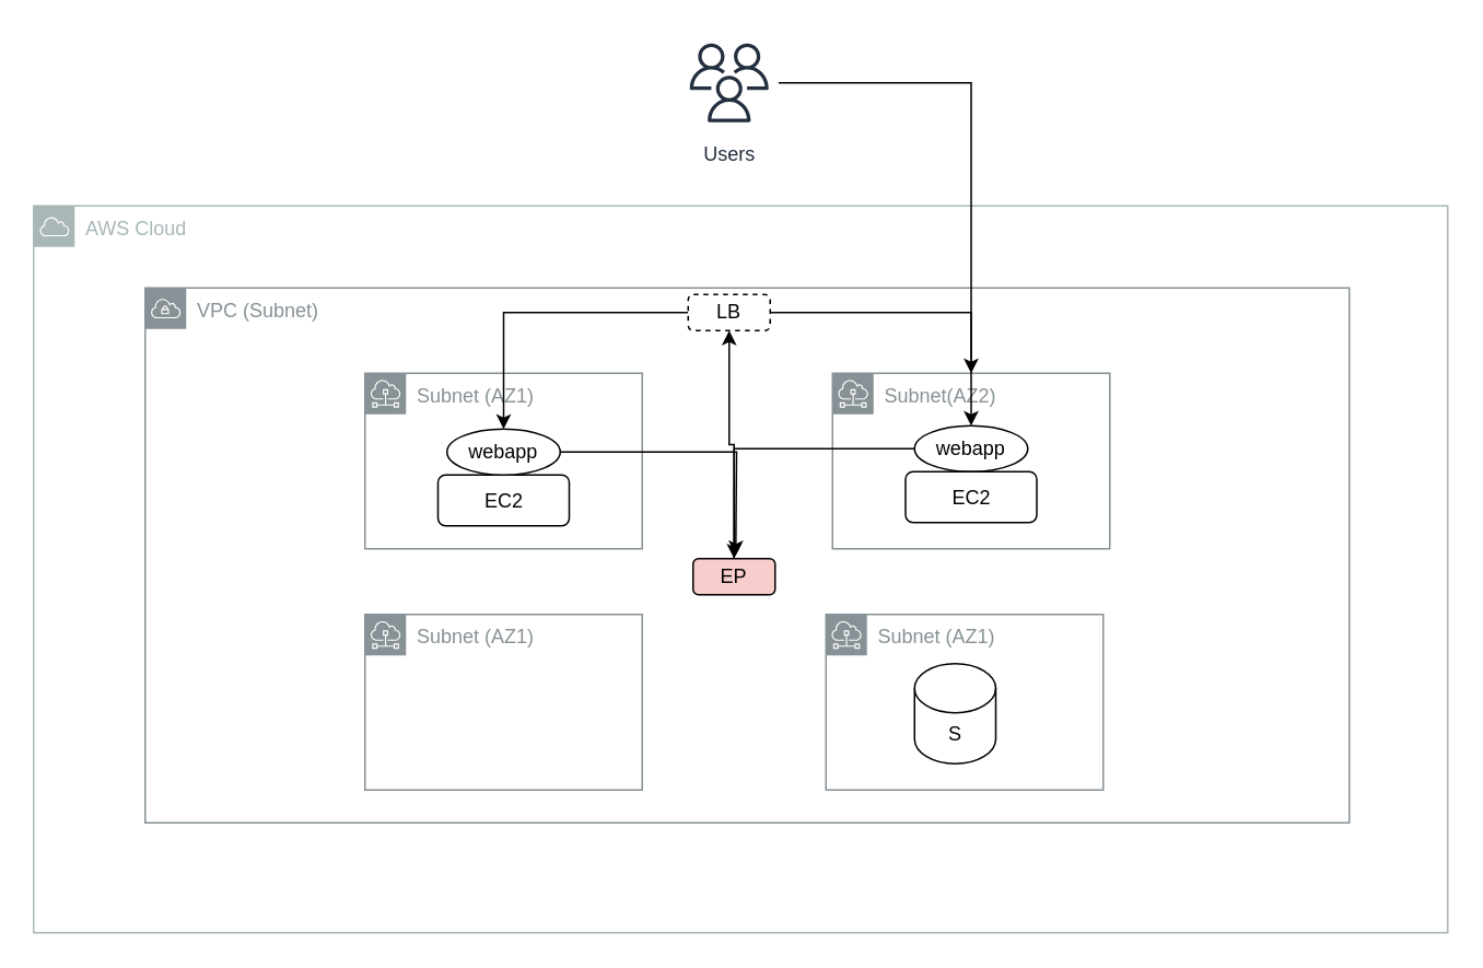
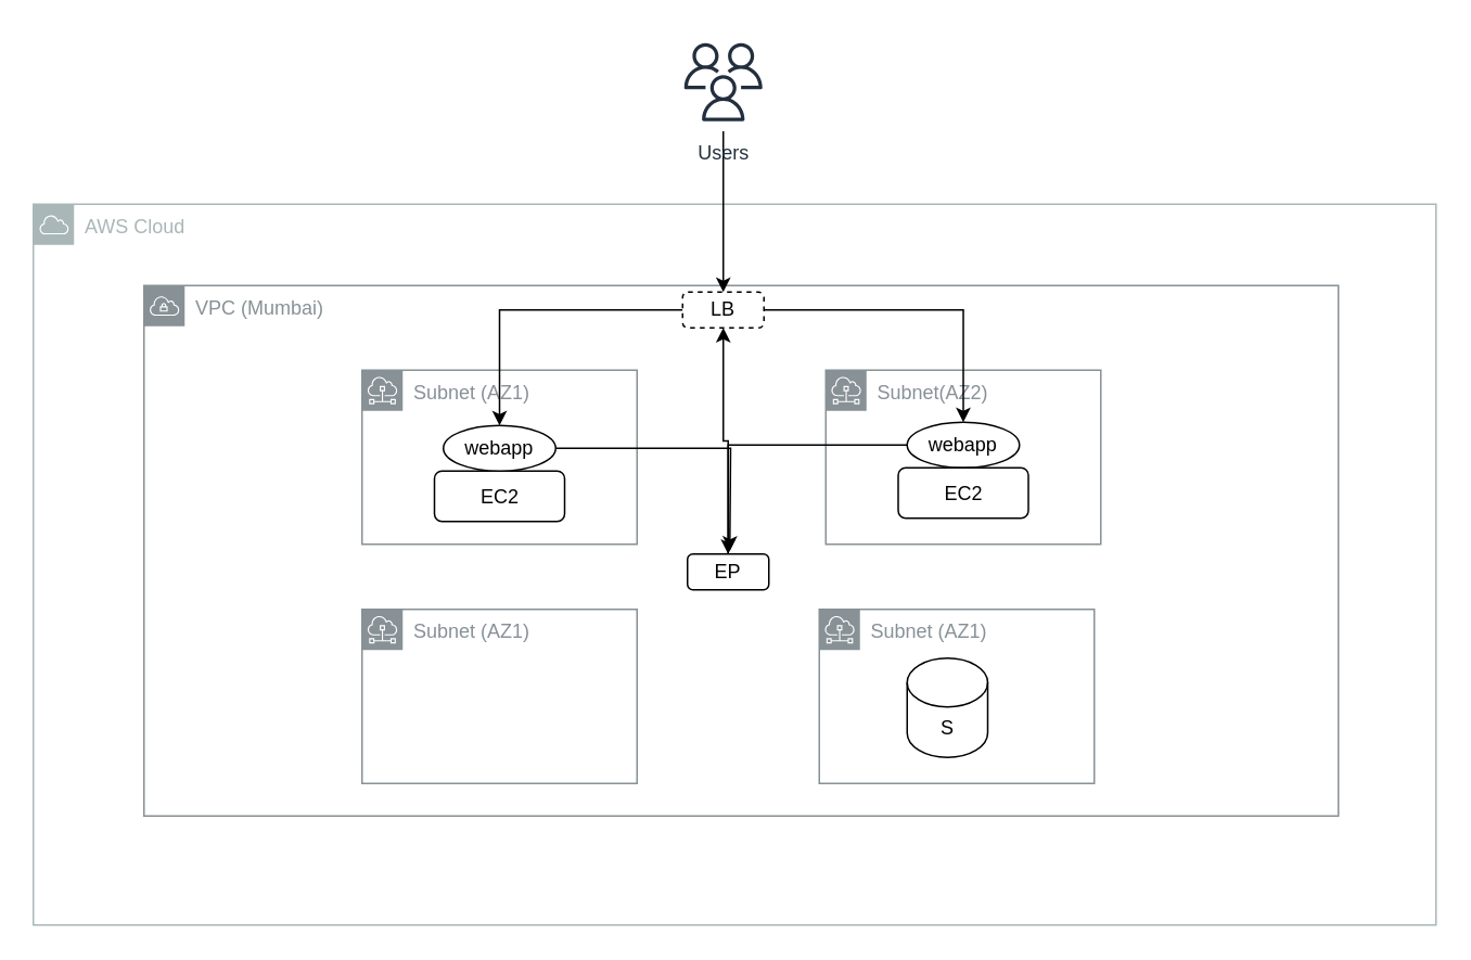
- <mxCell id="12" style="edgeStyle=orthogonalEdgeStyle;rounded=0;orthogonalLoop=1;jettySize=auto;html=1;" edge="1" parent="1" source="13" target="5"><mxGeometry relative="1" as="geometry" /></mxCell>
+ <mxCell id="12" style="edgeStyle=orthogonalEdgeStyle;rounded=0;orthogonalLoop=1;jettySize=auto;html=1;entryX=0.5;entryY=0;entryDx=0;entryDy=0;" edge="1" parent="1" source="13" target="16"><mxGeometry relative="1" as="geometry" /></mxCell>
- <mxCell id="3" value="VPC (Subnet)" style="sketch=0;outlineConnect=0;gradientColor=none;html=1;whiteSpace=wrap;fontSize=12;fontStyle=0;shape=mxgraph.aws4.group;grIcon=mxgraph.aws4.group_vpc;strokeColor=#879196;fillColor=none;verticalAlign=top;align=left;spacingLeft=30;fontColor=#879196;dashed=0;" vertex="1" parent="1"><mxGeometry x="88" y="175" width="734" height="326" as="geometry" /></mxCell>
+ <mxCell id="3" value="VPC (Mumbai)" style="sketch=0;outlineConnect=0;gradientColor=none;html=1;whiteSpace=wrap;fontSize=12;fontStyle=0;shape=mxgraph.aws4.group;grIcon=mxgraph.aws4.group_vpc;strokeColor=#879196;fillColor=none;verticalAlign=top;align=left;spacingLeft=30;fontColor=#879196;dashed=0;" vertex="1" parent="1"><mxGeometry x="88" y="175" width="734" height="326" as="geometry" /></mxCell>
- <mxCell id="21" value="EP" style="rounded=1;whiteSpace=wrap;html=1;fillColor=#f8cecc;" vertex="1" parent="1"><mxGeometry x="422" y="340" width="50" height="22" as="geometry" /></mxCell>
+ <mxCell id="21" value="EP" style="rounded=1;whiteSpace=wrap;html=1;" vertex="1" parent="1"><mxGeometry x="422" y="340" width="50" height="22" as="geometry" /></mxCell>
